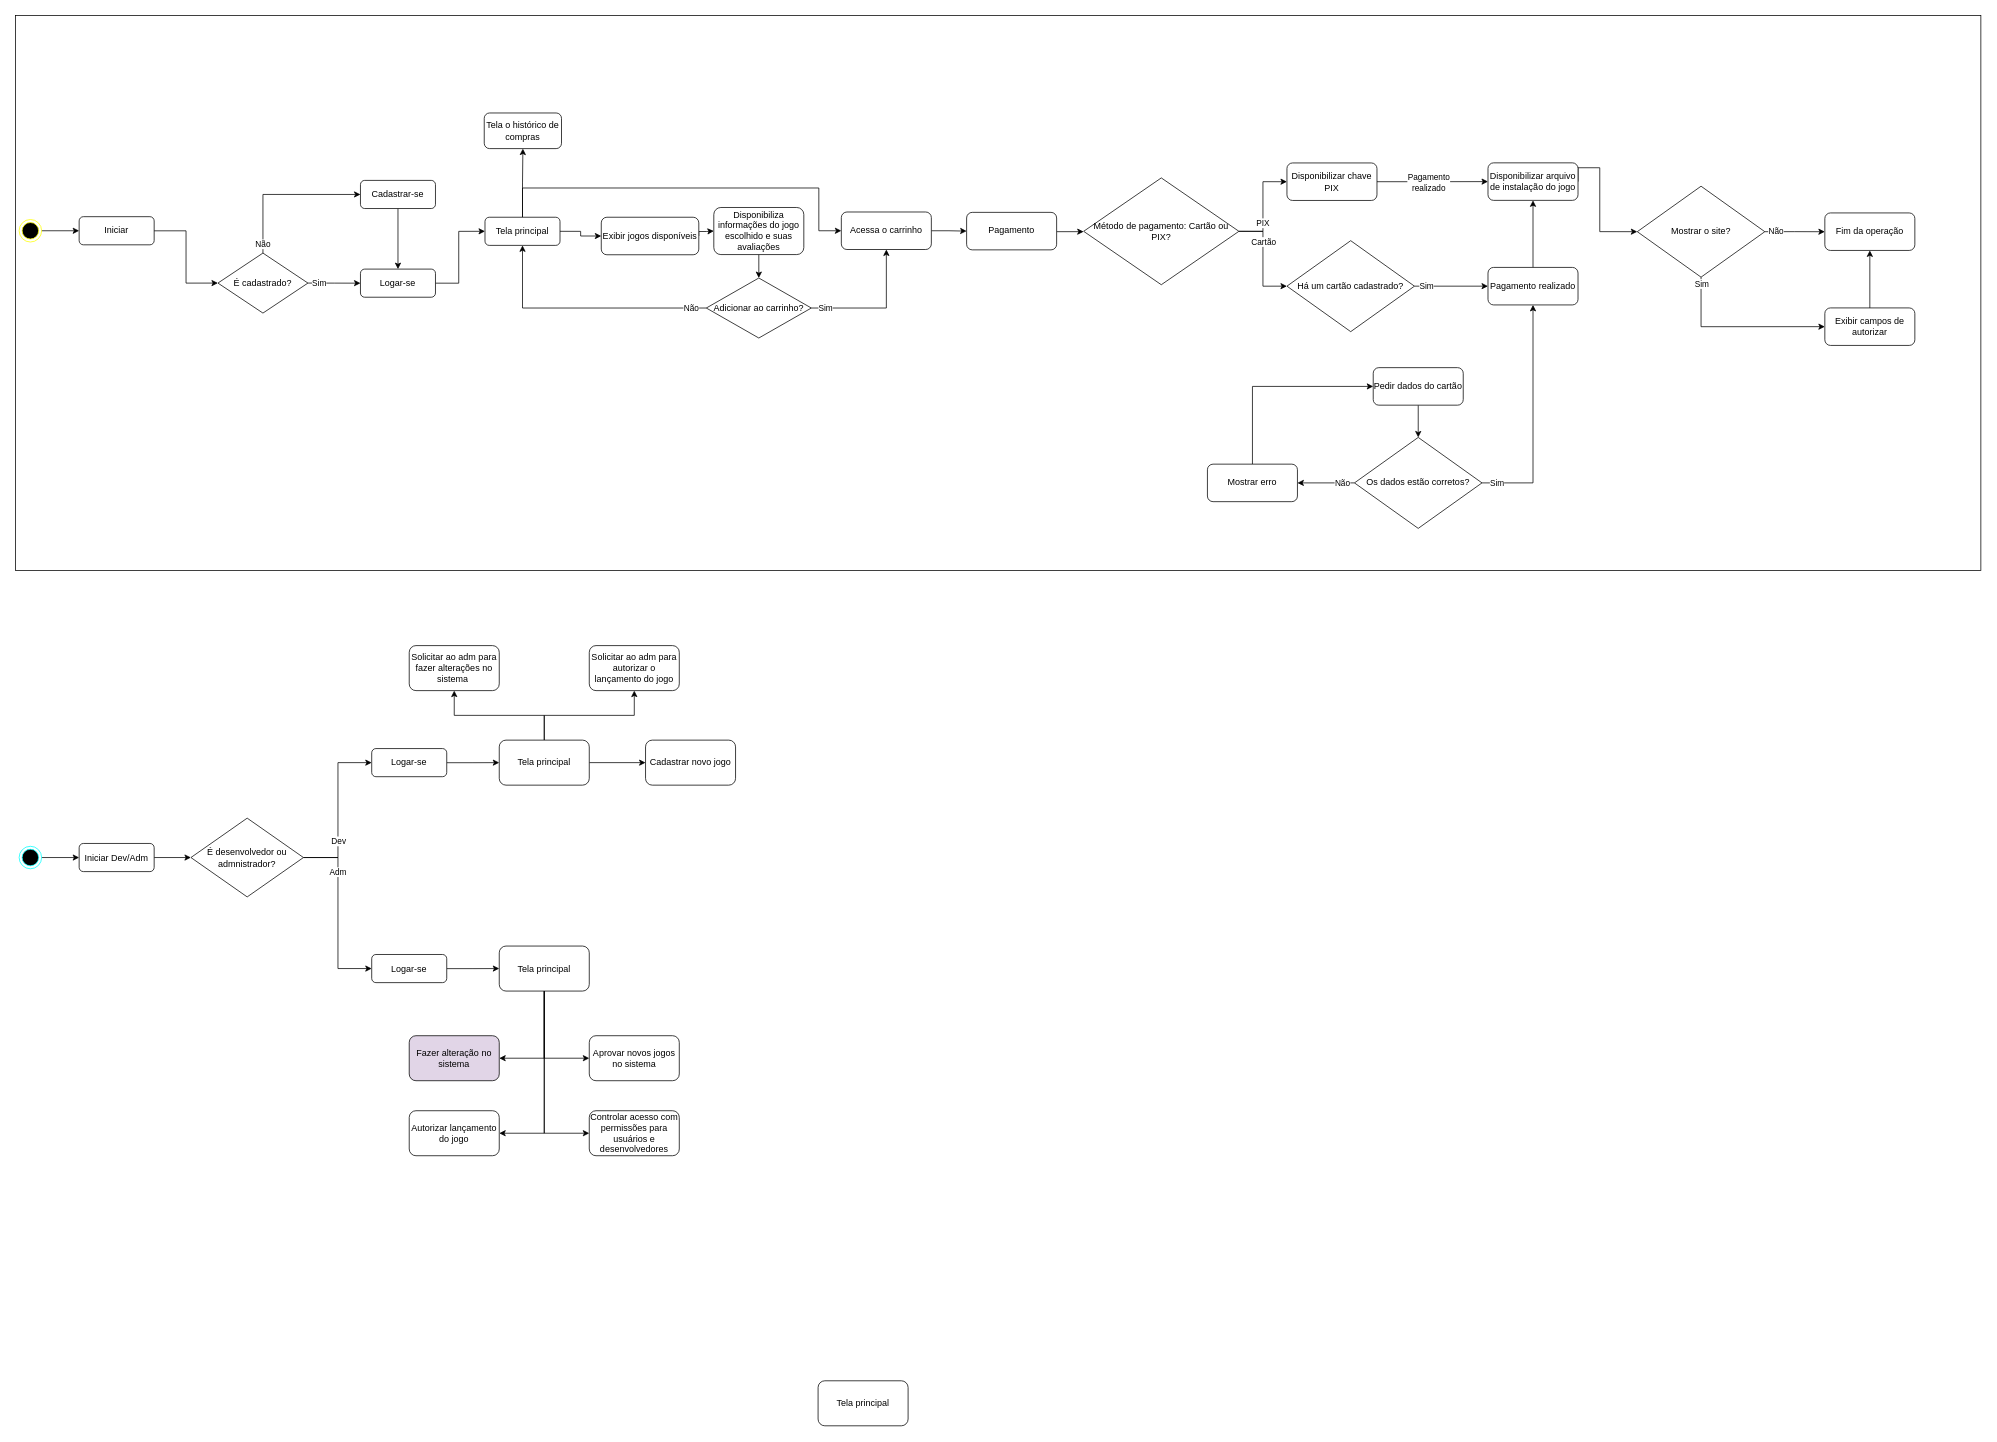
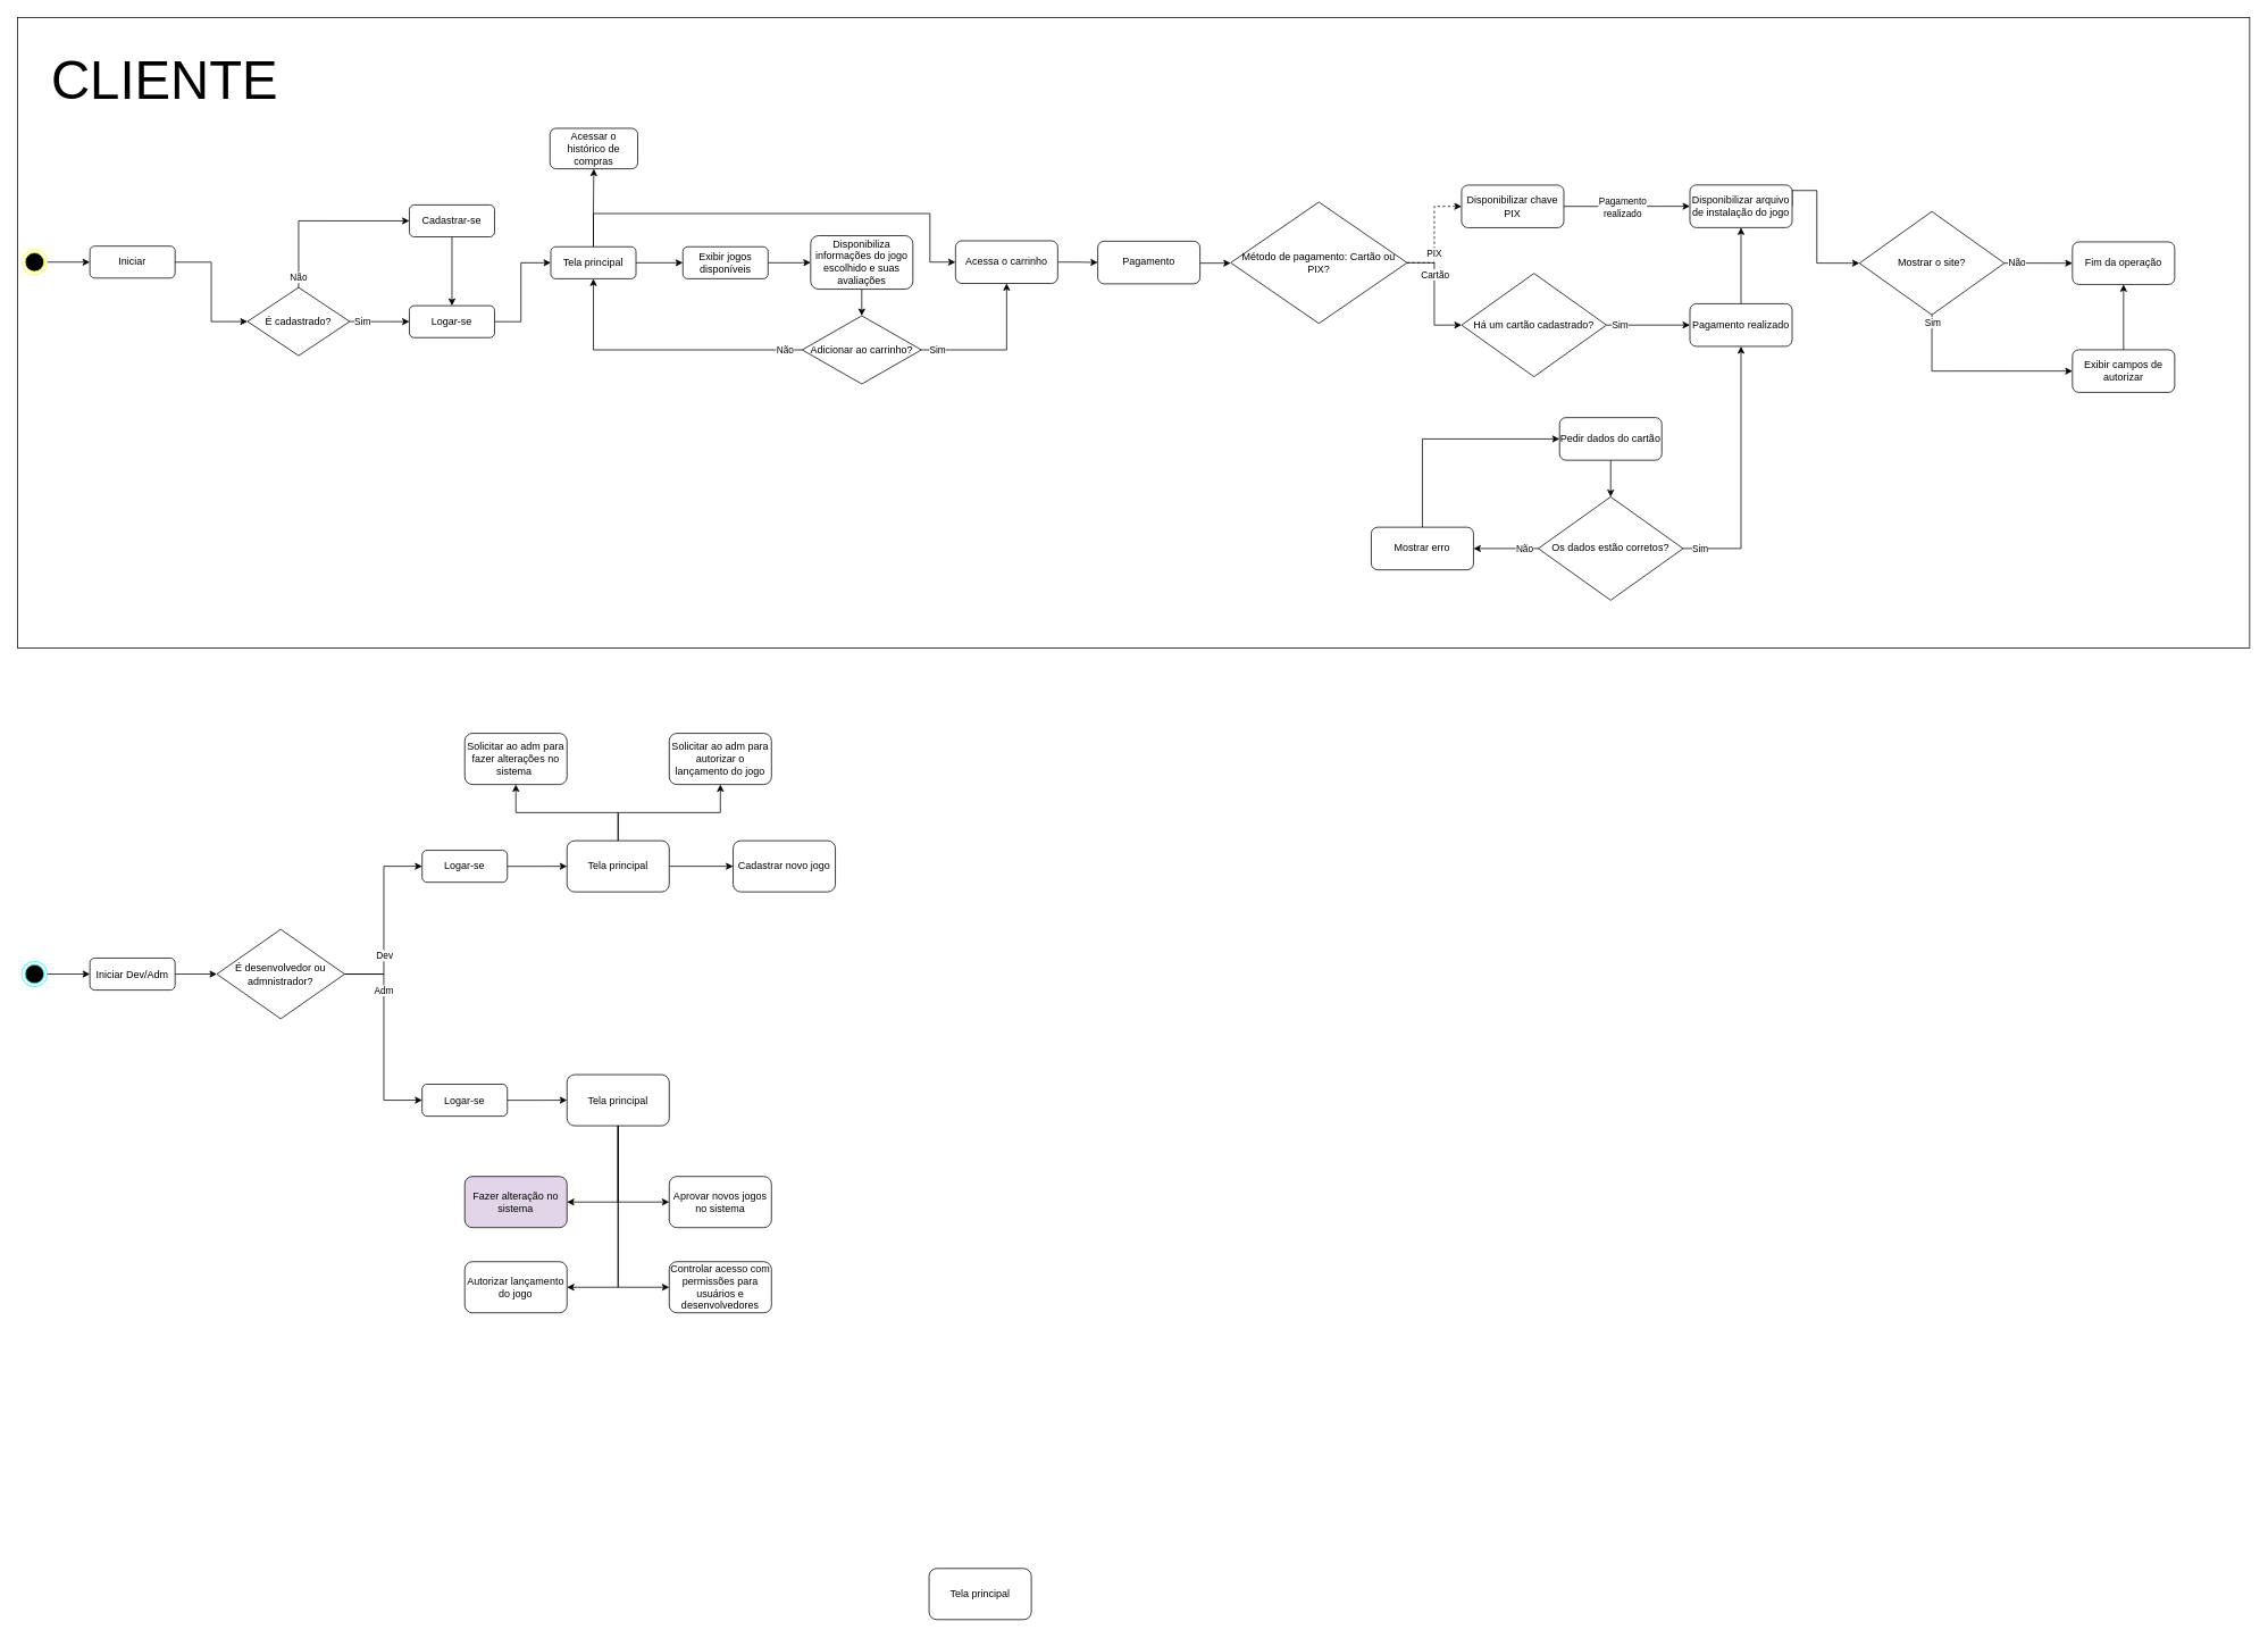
+ <mxCell id="88" value="&lt;font style=&quot;font-size: 63px;&quot;&gt;CLIENTE&lt;/font&gt;" style="text;html=1;align=center;verticalAlign=middle;whiteSpace=wrap;rounded=0;" vertex="1" parent="1"><mxGeometry x="48" y="29" width="290" height="130" as="geometry" /></mxCell>
- <mxCell id="86" value="Tela o histórico de compras" style="rounded=1;whiteSpace=wrap;html=1;" vertex="1" parent="1"><mxGeometry x="645" y="150" width="103" height="47.5" as="geometry" /></mxCell>
+ <mxCell id="86" value="Acessar o histórico de compras" style="rounded=1;whiteSpace=wrap;html=1;" vertex="1" parent="1"><mxGeometry x="645" y="150" width="103" height="47.5" as="geometry" /></mxCell>
- <mxCell id="48" style="edgeStyle=orthogonalEdgeStyle;rounded=0;orthogonalLoop=1;jettySize=auto;html=1;exitX=1;exitY=0.5;exitDx=0;exitDy=0;entryX=0;entryY=0.5;entryDx=0;entryDy=0;" edge="1" parent="1" source="52" target="55"><mxGeometry relative="1" as="geometry"><mxPoint x="1625" y="308.245" as="sourcePoint" /></mxGeometry></mxCell>
+ <mxCell id="48" style="edgeStyle=orthogonalEdgeStyle;rounded=0;orthogonalLoop=1;jettySize=auto;html=1;exitX=1;exitY=0.5;exitDx=0;exitDy=0;entryX=0;entryY=0.5;entryDx=0;entryDy=0;dashed=1;" edge="1" parent="1" source="52" target="55"><mxGeometry relative="1" as="geometry"><mxPoint x="1625" y="308.245" as="sourcePoint" /></mxGeometry></mxCell>
- <mxCell id="85" value="Exibir jogos disponíveis" style="rounded=1;whiteSpace=wrap;html=1;" vertex="1" parent="1"><mxGeometry x="801" y="289" width="130" height="50" as="geometry" /></mxCell>
+ <mxCell id="85" value="Exibir jogos disponíveis" style="rounded=1;whiteSpace=wrap;html=1;" vertex="1" parent="1"><mxGeometry x="801" y="289" width="100" height="37.5" as="geometry" /></mxCell>
